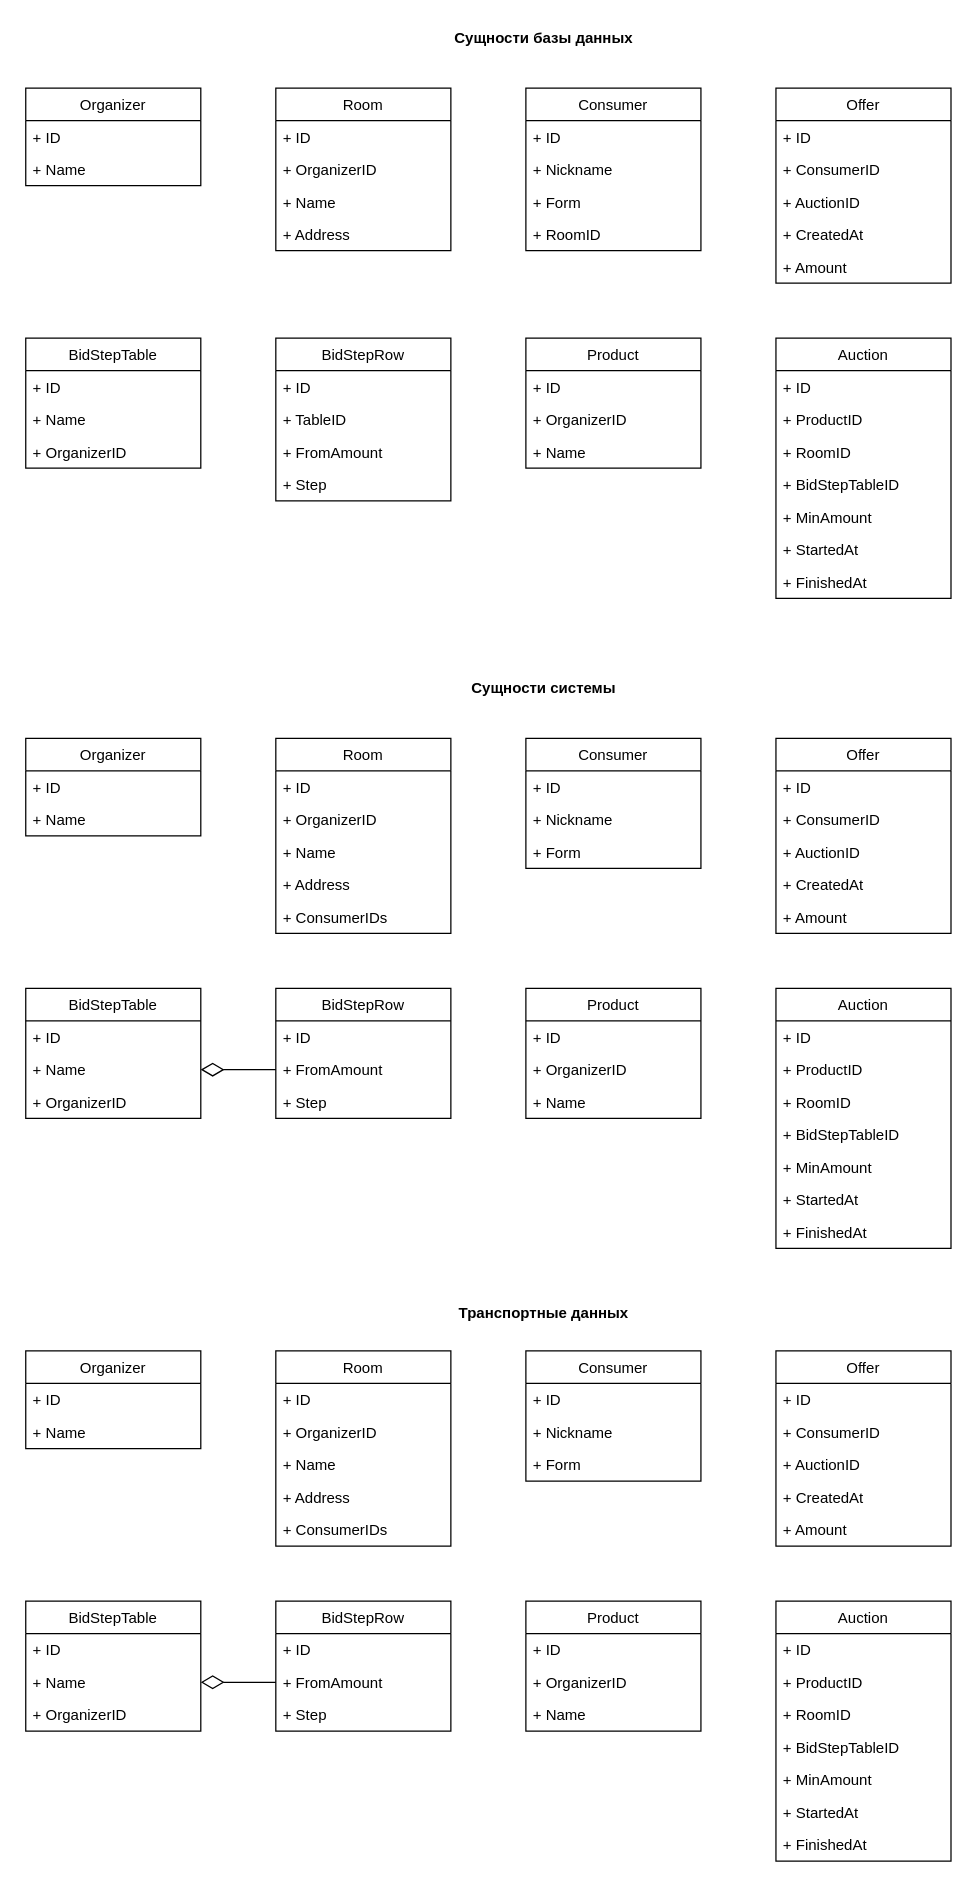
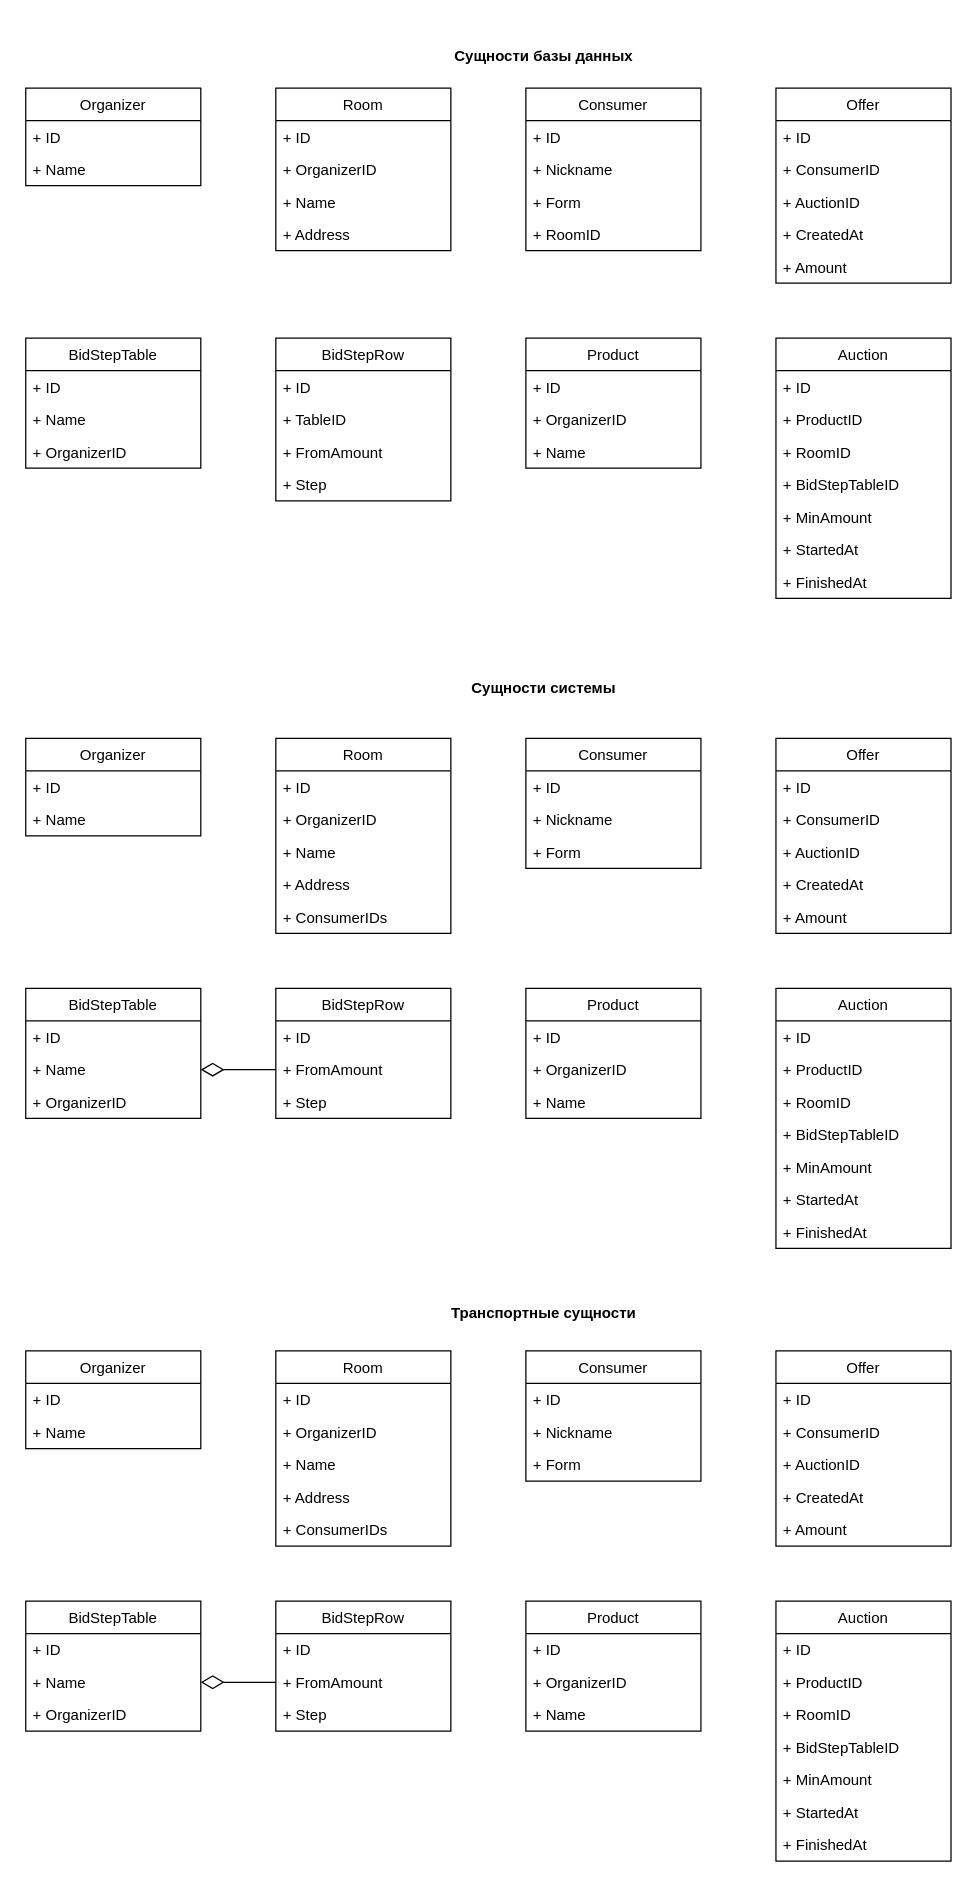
- <mxCell id="2" value="&lt;b&gt;Cущности базы данных&lt;/b&gt;" style="text;html=1;align=center;verticalAlign=middle;resizable=0;points=[];autosize=1;strokeColor=none;fillColor=none;" parent="1" vertex="1"><mxGeometry x="354" y="20" width="160" height="20" as="geometry" /></mxCell>
+ <mxCell id="2" value="&lt;b&gt;Cущности базы данных&lt;/b&gt;" style="text;html=1;align=center;verticalAlign=middle;resizable=0;points=[];autosize=1;strokeColor=none;fillColor=none;" parent="1" vertex="1"><mxGeometry x="354" y="35" width="160" height="20" as="geometry" /></mxCell>
- <mxCell id="84" value="&lt;b&gt;Транспортные данных&lt;/b&gt;" style="text;html=1;align=center;verticalAlign=middle;resizable=0;points=[];autosize=1;strokeColor=none;fillColor=none;" parent="1" vertex="1"><mxGeometry x="354" y="1040" width="160" height="20" as="geometry" /></mxCell>
+ <mxCell id="84" value="&lt;b&gt;Транспортные сущности&lt;/b&gt;" style="text;html=1;align=center;verticalAlign=middle;resizable=0;points=[];autosize=1;strokeColor=none;fillColor=none;" parent="1" vertex="1"><mxGeometry x="354" y="1040" width="160" height="20" as="geometry" /></mxCell>
